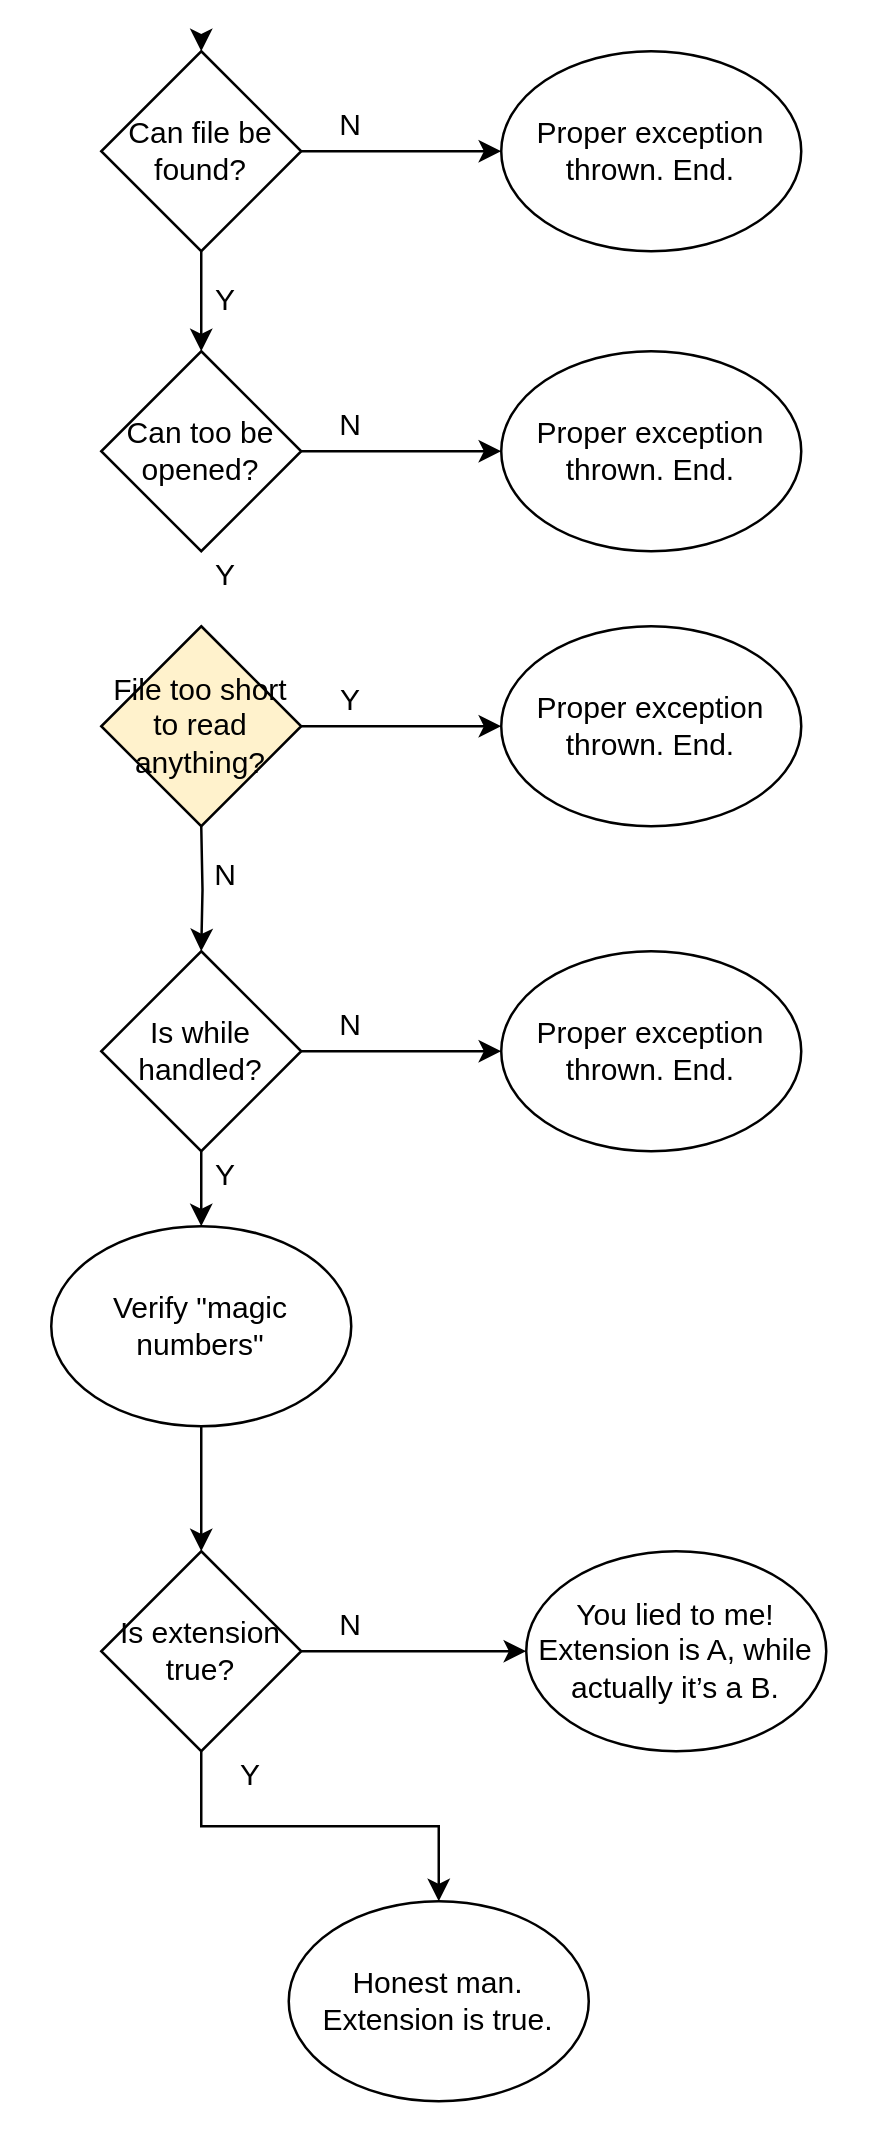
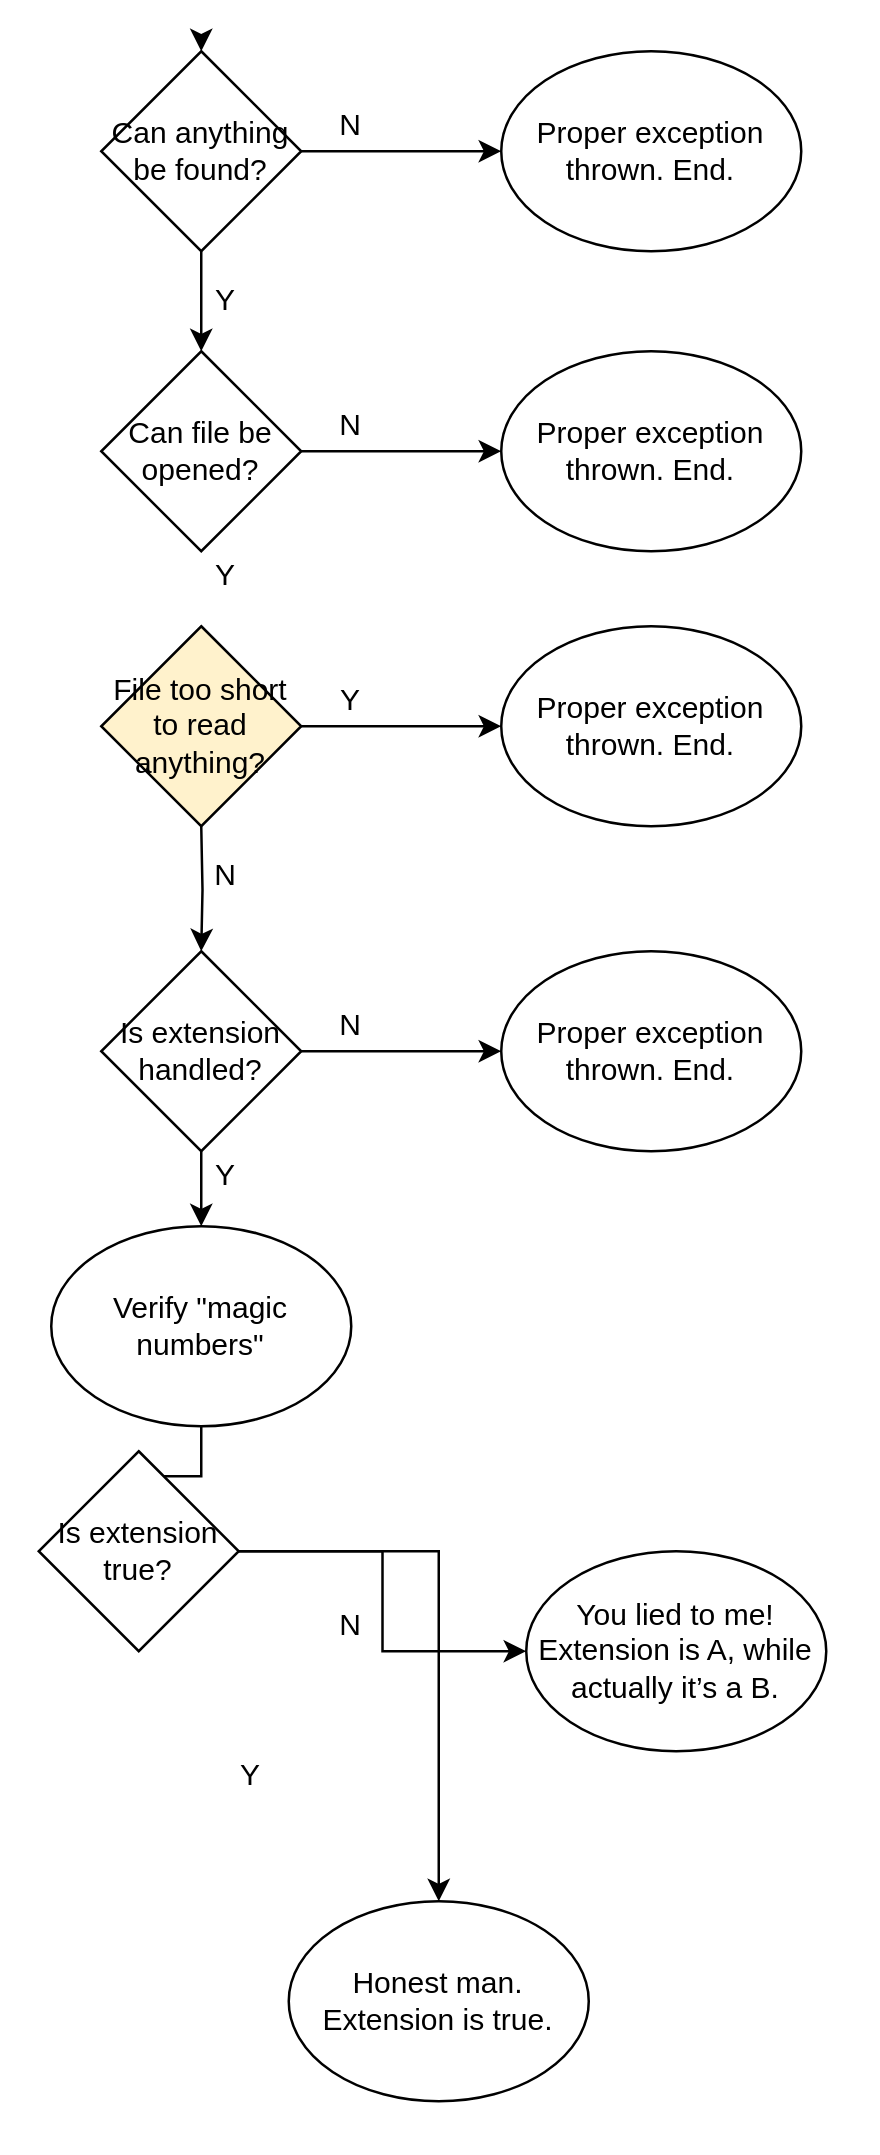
- <mxCell id="16" value="Can file be found?" style="rhombus;whiteSpace=wrap;html=1;" vertex="1" parent="1"><mxGeometry x="40" y="20" width="80" height="80" as="geometry" /></mxCell>
+ <mxCell id="16" value="Can anything be found?" style="rhombus;whiteSpace=wrap;html=1;" vertex="1" parent="1"><mxGeometry x="40" y="20" width="80" height="80" as="geometry" /></mxCell>
- <mxCell id="17" value="Can too be opened?" style="rhombus;whiteSpace=wrap;html=1;" vertex="1" parent="1"><mxGeometry x="40" y="140" width="80" height="80" as="geometry" /></mxCell>
+ <mxCell id="17" value="Can file be opened?" style="rhombus;whiteSpace=wrap;html=1;" vertex="1" parent="1"><mxGeometry x="40" y="140" width="80" height="80" as="geometry" /></mxCell>
- <mxCell id="18" value="Is while handled?" style="rhombus;whiteSpace=wrap;html=1;" parent="1" vertex="1"><mxGeometry x="40" y="380" width="80" height="80" as="geometry" /></mxCell>
+ <mxCell id="18" value="Is extension handled?" style="rhombus;whiteSpace=wrap;html=1;" parent="1" vertex="1"><mxGeometry x="40" y="380" width="80" height="80" as="geometry" /></mxCell>
- <mxCell id="8" value="Is extension true?" style="rhombus;whiteSpace=wrap;html=1;" parent="1" vertex="1"><mxGeometry x="40" y="620" width="80" height="80" as="geometry" /></mxCell>
+ <mxCell id="8" value="Is extension true?" style="rhombus;whiteSpace=wrap;html=1;" parent="1" vertex="1"><mxGeometry x="15" y="580" width="80" height="80" as="geometry" /></mxCell>
